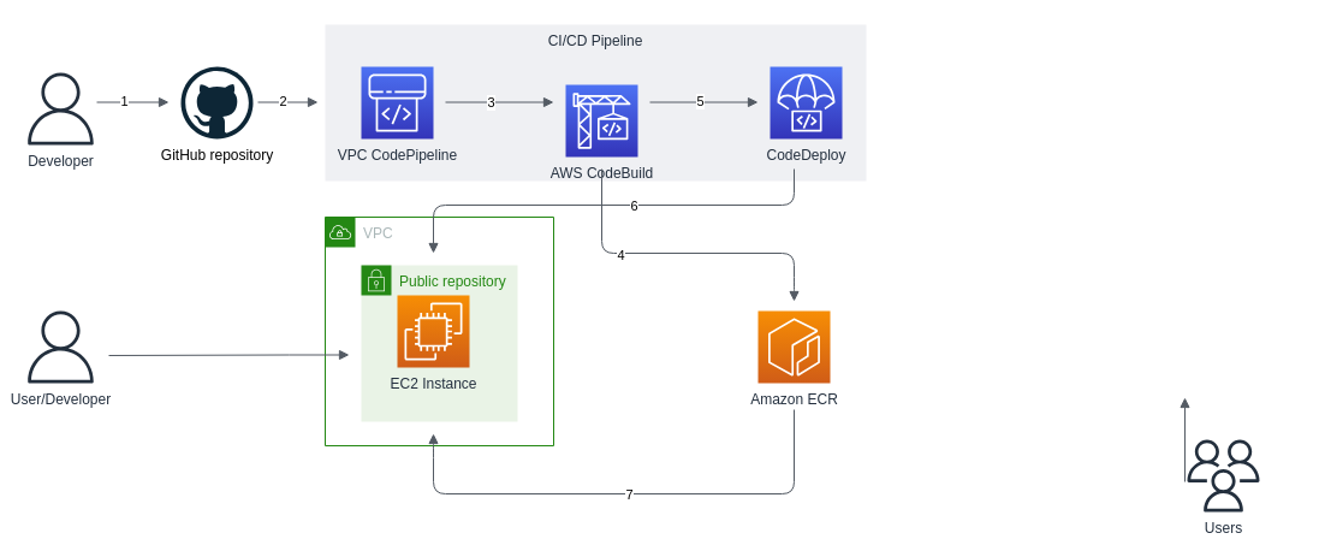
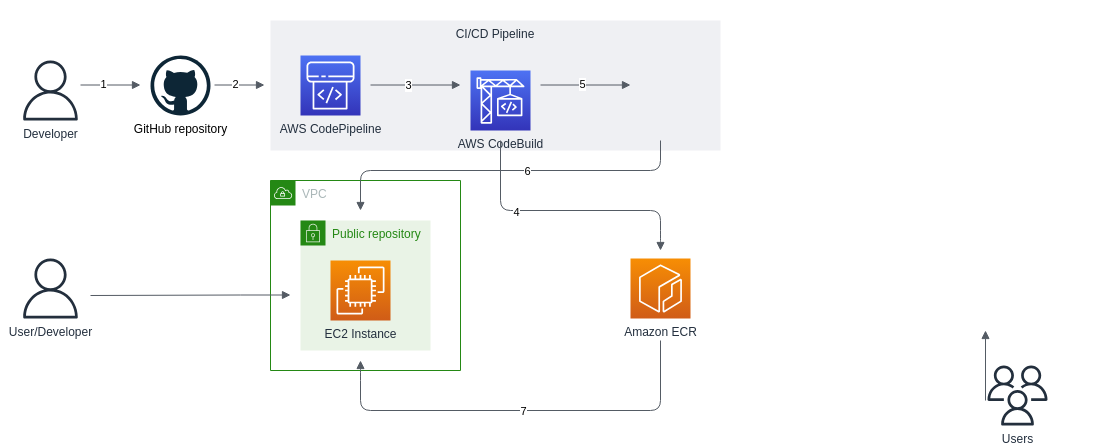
- <mxCell id="18" value="CodeDeploy" style="sketch=0;points=[[0,0,0],[0.25,0,0],[0.5,0,0],[0.75,0,0],[1,0,0],[0,1,0],[0.25,1,0],[0.5,1,0],[0.75,1,0],[1,1,0],[0,0.25,0],[0,0.5,0],[0,0.75,0],[1,0.25,0],[1,0.5,0],[1,0.75,0]];outlineConnect=0;fontColor=#232F3E;gradientColor=#4D72F3;gradientDirection=north;fillColor=#3334B9;strokeColor=#ffffff;dashed=0;verticalLabelPosition=bottom;verticalAlign=top;align=center;html=1;fontSize=12;fontStyle=0;aspect=fixed;shape=mxgraph.aws4.resourceIcon;resIcon=mxgraph.aws4.codedeploy;" vertex="1" parent="10"><mxGeometry x="370" y="35" width="60" height="60" as="geometry" /></mxCell>
- <mxCell id="12" value="VPC CodePipeline" style="sketch=0;points=[[0,0,0],[0.25,0,0],[0.5,0,0],[0.75,0,0],[1,0,0],[0,1,0],[0.25,1,0],[0.5,1,0],[0.75,1,0],[1,1,0],[0,0.25,0],[0,0.5,0],[0,0.75,0],[1,0.25,0],[1,0.5,0],[1,0.75,0]];outlineConnect=0;fontColor=#232F3E;gradientColor=#4D72F3;gradientDirection=north;fillColor=#3334B9;strokeColor=#ffffff;dashed=0;verticalLabelPosition=bottom;verticalAlign=top;align=center;html=1;fontSize=12;fontStyle=0;aspect=fixed;shape=mxgraph.aws4.resourceIcon;resIcon=mxgraph.aws4.codepipeline;" vertex="1" parent="10"><mxGeometry x="30" y="35" width="60" height="60" as="geometry" /></mxCell>
+ <mxCell id="12" value="AWS CodePipeline" style="sketch=0;points=[[0,0,0],[0.25,0,0],[0.5,0,0],[0.75,0,0],[1,0,0],[0,1,0],[0.25,1,0],[0.5,1,0],[0.75,1,0],[1,1,0],[0,0.25,0],[0,0.5,0],[0,0.75,0],[1,0.25,0],[1,0.5,0],[1,0.75,0]];outlineConnect=0;fontColor=#232F3E;gradientColor=#4D72F3;gradientDirection=north;fillColor=#3334B9;strokeColor=#ffffff;dashed=0;verticalLabelPosition=bottom;verticalAlign=top;align=center;html=1;fontSize=12;fontStyle=0;aspect=fixed;shape=mxgraph.aws4.resourceIcon;resIcon=mxgraph.aws4.codepipeline;" vertex="1" parent="10"><mxGeometry x="30" y="35" width="60" height="60" as="geometry" /></mxCell>
- <mxCell id="4" value="EC2 Instance" style="sketch=0;points=[[0,0,0],[0.25,0,0],[0.5,0,0],[0.75,0,0],[1,0,0],[0,1,0],[0.25,1,0],[0.5,1,0],[0.75,1,0],[1,1,0],[0,0.25,0],[0,0.5,0],[0,0.75,0],[1,0.25,0],[1,0.5,0],[1,0.75,0]];outlineConnect=0;fontColor=#232F3E;gradientColor=#F78E04;gradientDirection=north;fillColor=#D05C17;strokeColor=#ffffff;dashed=0;verticalLabelPosition=bottom;verticalAlign=top;align=center;html=1;fontSize=12;fontStyle=0;aspect=fixed;shape=mxgraph.aws4.resourceIcon;resIcon=mxgraph.aws4.ec2;" vertex="1" parent="3"><mxGeometry x="30" y="25" width="60" height="60" as="geometry" /></mxCell>
+ <mxCell id="4" value="EC2 Instance" style="sketch=0;points=[[0,0,0],[0.25,0,0],[0.5,0,0],[0.75,0,0],[1,0,0],[0,1,0],[0.25,1,0],[0.5,1,0],[0.75,1,0],[1,1,0],[0,0.25,0],[0,0.5,0],[0,0.75,0],[1,0.25,0],[1,0.5,0],[1,0.75,0]];outlineConnect=0;fontColor=#232F3E;gradientColor=#F78E04;gradientDirection=north;fillColor=#D05C17;strokeColor=#ffffff;dashed=0;verticalLabelPosition=bottom;verticalAlign=top;align=center;html=1;fontSize=12;fontStyle=0;aspect=fixed;shape=mxgraph.aws4.resourceIcon;resIcon=mxgraph.aws4.ec2;" vertex="1" parent="3"><mxGeometry x="30" y="40" width="60" height="60" as="geometry" /></mxCell>
